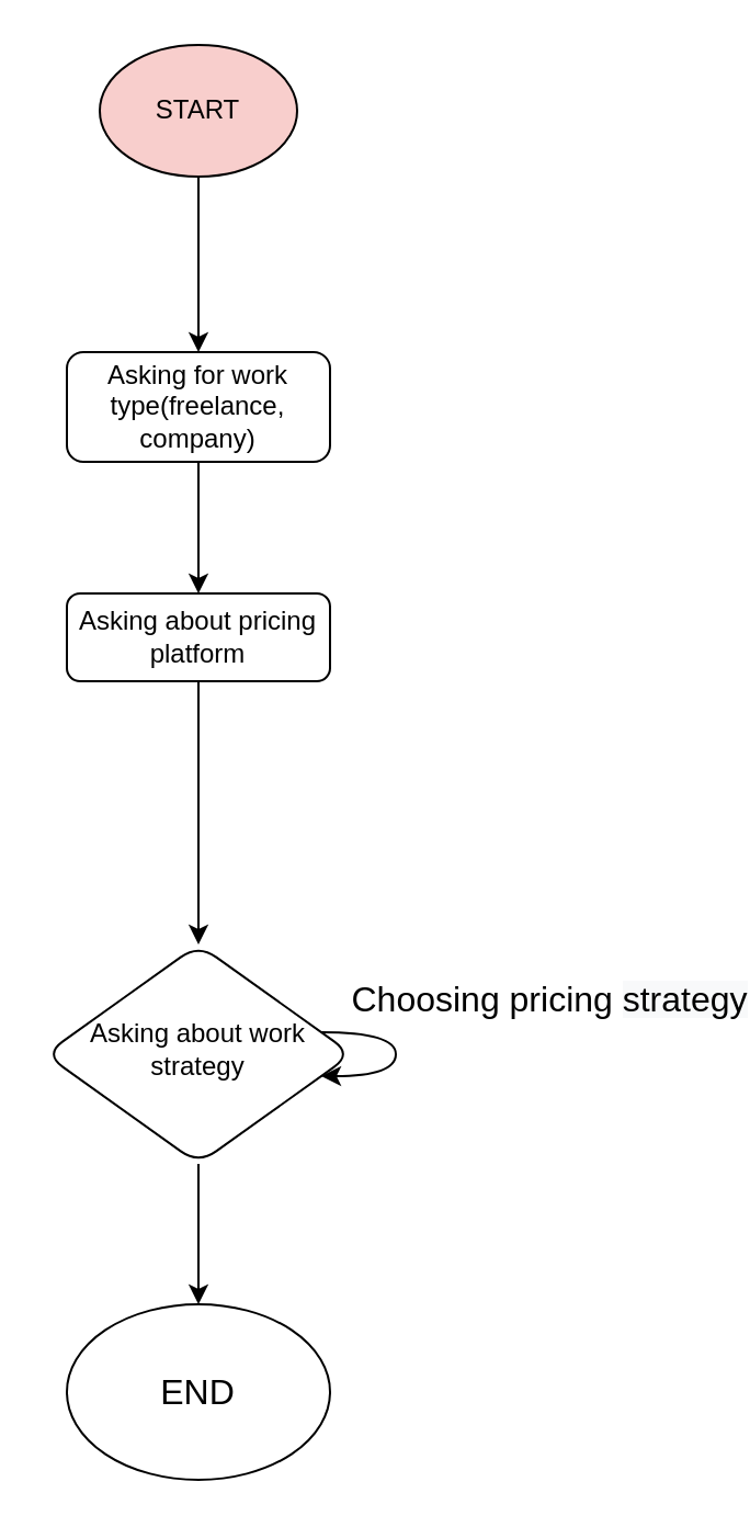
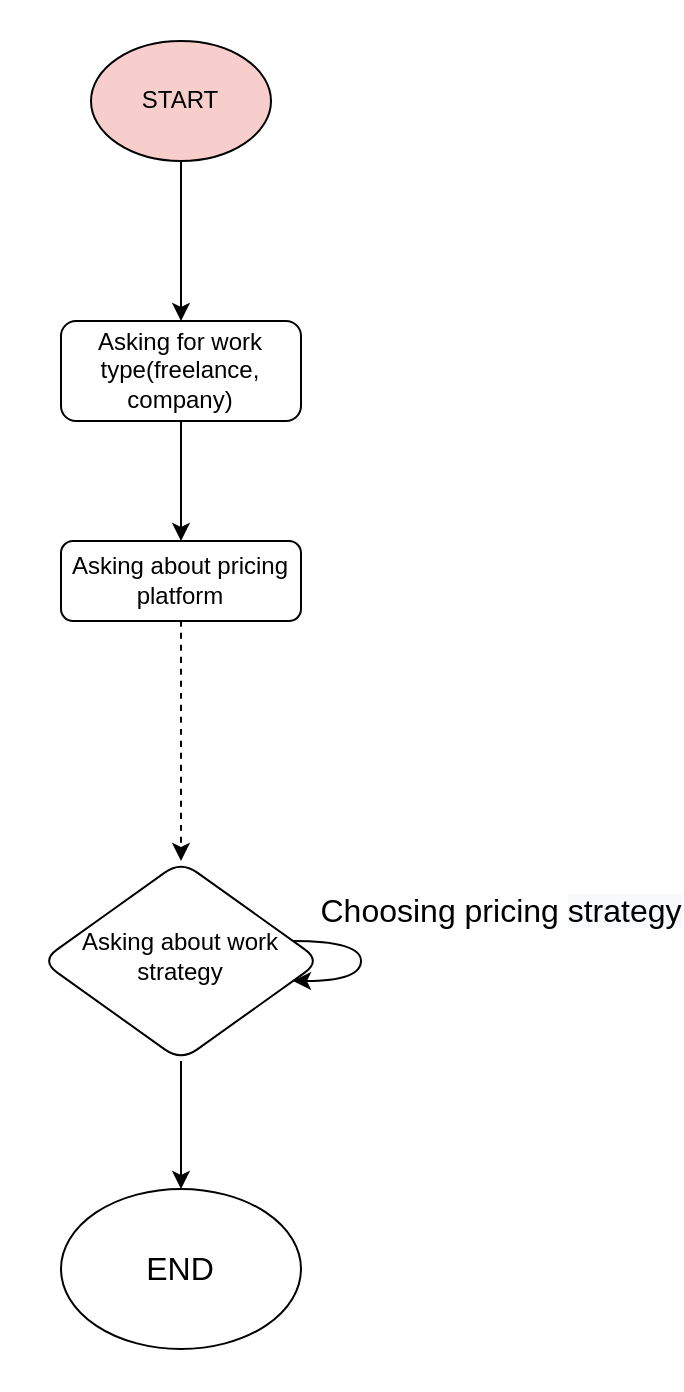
- <mxCell id="4" value="" style="edgeStyle=orthogonalEdgeStyle;rounded=1;orthogonalLoop=1;jettySize=auto;html=1;curved=1;entryX=0.5;entryY=0;entryDx=0;entryDy=0;" parent="1" source="5" target="7" edge="1"><mxGeometry relative="1" as="geometry"><mxPoint x="90" y="320" as="targetPoint" /></mxGeometry></mxCell>
+ <mxCell id="4" value="" style="edgeStyle=orthogonalEdgeStyle;rounded=1;orthogonalLoop=1;jettySize=auto;html=1;curved=1;entryX=0.5;entryY=0;entryDx=0;entryDy=0;dashed=1;" parent="1" source="5" target="7" edge="1"><mxGeometry relative="1" as="geometry"><mxPoint x="90" y="320" as="targetPoint" /></mxGeometry></mxCell>
